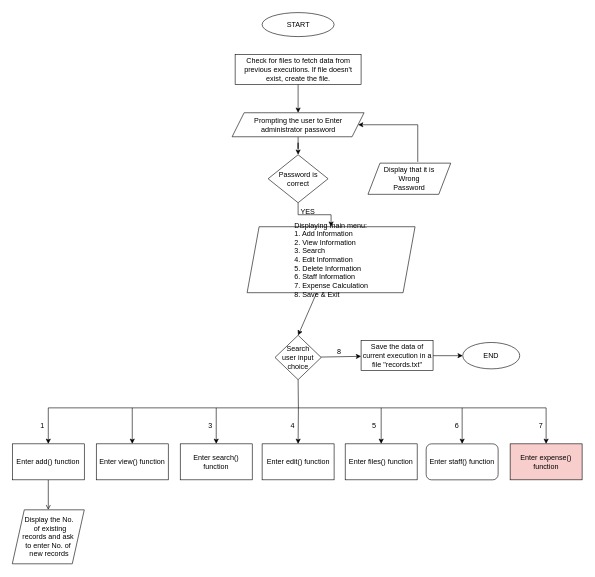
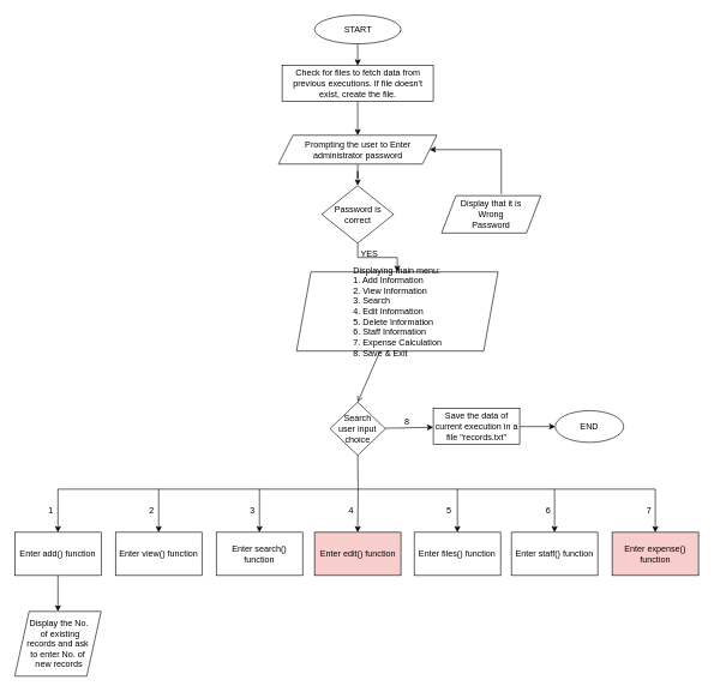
+ <mxCell id="3" value="" style="endArrow=classic;html=1;rounded=0;exitX=0.5;exitY=1;exitDx=0;exitDy=0;entryX=0.5;entryY=0;entryDx=0;entryDy=0;" edge="1" parent="1" source="2" target="13"><mxGeometry width="50" height="50" relative="1" as="geometry"><mxPoint x="473" y="70" as="sourcePoint" /><mxPoint x="493" y="100" as="targetPoint" /><Array as="points" /></mxGeometry></mxCell>
- <mxCell id="8" value="" style="edgeStyle=none;rounded=0;orthogonalLoop=1;jettySize=auto;html=1;entryX=0.5;entryY=0;entryDx=0;entryDy=0;" edge="1" parent="1" source="9" target="12"><mxGeometry relative="1" as="geometry"><mxPoint x="496.667" y="558.333" as="targetPoint" /></mxGeometry></mxCell>
+ <mxCell id="8" value="" style="edgeStyle=none;rounded=0;orthogonalLoop=1;jettySize=auto;html=1;entryX=0.5;entryY=0;entryDx=0;entryDy=0;endArrow=open;" edge="1" parent="1" source="9" target="12"><mxGeometry relative="1" as="geometry"><mxPoint x="496.667" y="558.333" as="targetPoint" /></mxGeometry></mxCell>
+ <mxCell id="39" value="2" style="text;html=1;align=center;verticalAlign=middle;resizable=0;points=[];autosize=1;strokeColor=none;fillColor=none;" vertex="1" parent="1"><mxGeometry x="200" y="699" width="20" height="20" as="geometry" /></mxCell>
- <mxCell id="31" value="Enter edit() function" style="rounded=0;whiteSpace=wrap;html=1;" vertex="1" parent="1"><mxGeometry x="436.5" y="739" width="120" height="60" as="geometry" /></mxCell>
+ <mxCell id="31" value="Enter edit() function" style="rounded=0;whiteSpace=wrap;html=1;fillColor=#f8cecc;" vertex="1" parent="1"><mxGeometry x="436.5" y="739" width="120" height="60" as="geometry" /></mxCell>
- <mxCell id="34" value="Enter staff() function" style="whiteSpace=wrap;html=1;rounded=1;" vertex="1" parent="1"><mxGeometry x="710" y="739" width="120" height="60" as="geometry" /></mxCell>
+ <mxCell id="34" value="Enter staff() function" style="rounded=0;whiteSpace=wrap;html=1;" vertex="1" parent="1"><mxGeometry x="710" y="739" width="120" height="60" as="geometry" /></mxCell>
- <mxCell id="25" value="" style="edgeStyle=none;rounded=0;orthogonalLoop=1;jettySize=auto;html=1;fontColor=#3399FF;endArrow=open;" edge="1" parent="1" source="26" target="45"><mxGeometry relative="1" as="geometry" /></mxCell>
+ <mxCell id="25" value="" style="edgeStyle=none;rounded=0;orthogonalLoop=1;jettySize=auto;html=1;fontColor=#3399FF;" edge="1" parent="1" source="26" target="45"><mxGeometry relative="1" as="geometry" /></mxCell>
